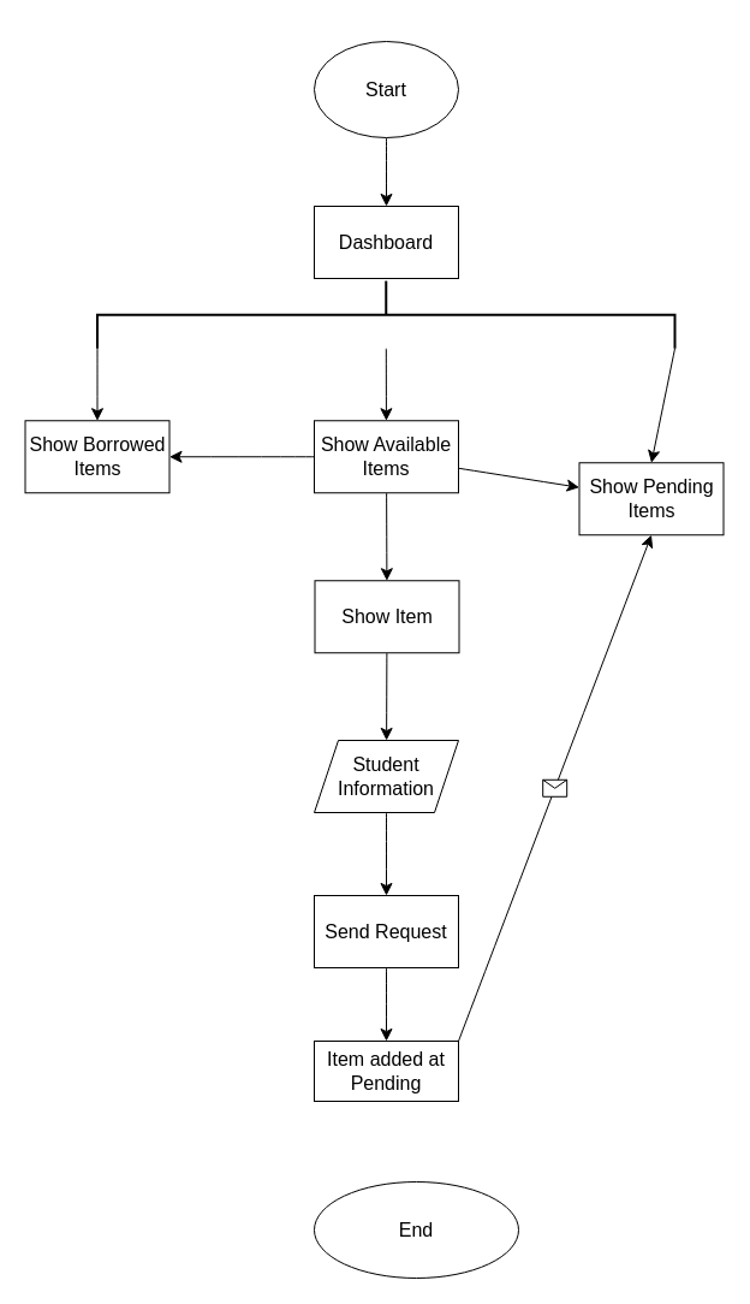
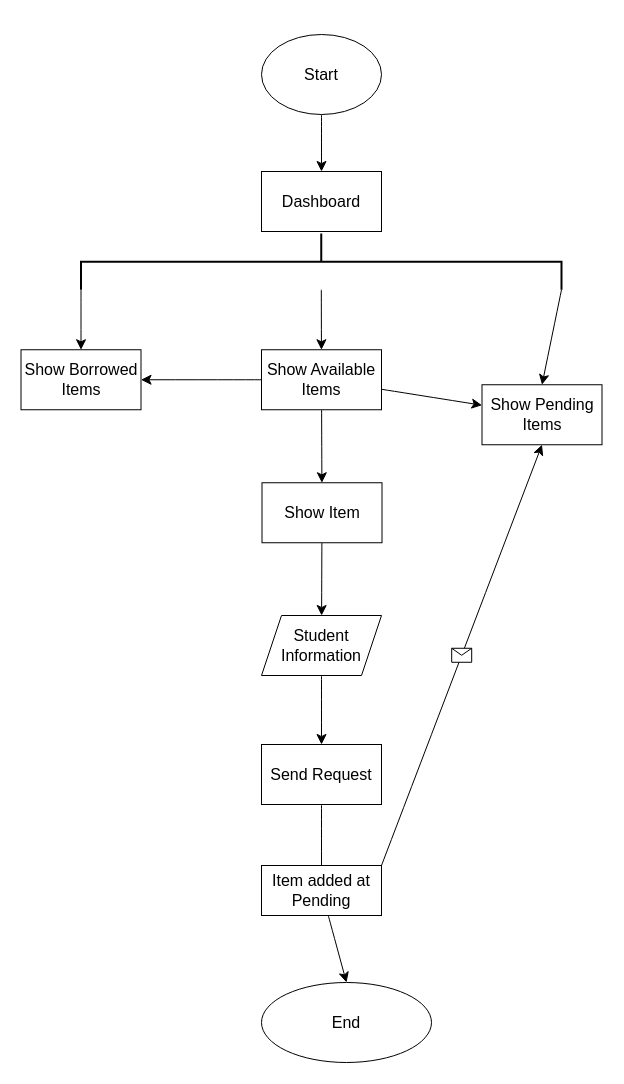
- <mxCell id="20" value="" style="edgeStyle=none;curved=1;rounded=0;orthogonalLoop=1;jettySize=auto;html=1;fontSize=12;startSize=8;endSize=8;" edge="1" parent="1" source="21" target="23"><mxGeometry relative="1" as="geometry" /></mxCell>
+ <mxCell id="20" value="" style="edgeStyle=none;curved=1;rounded=0;orthogonalLoop=1;jettySize=auto;html=1;fontSize=12;startSize=8;endSize=8;endArrow=none;" edge="1" parent="1" source="21" target="23"><mxGeometry relative="1" as="geometry" /></mxCell>
+ <mxCell id="22" value="" style="edgeStyle=none;curved=1;rounded=0;orthogonalLoop=1;jettySize=auto;html=1;fontSize=12;startSize=8;endSize=8;entryX=0.5;entryY=0;entryDx=0;entryDy=0;" edge="1" parent="1" source="23" target="26"><mxGeometry relative="1" as="geometry"><mxPoint x="321" y="1145" as="targetPoint" /></mxGeometry></mxCell>
